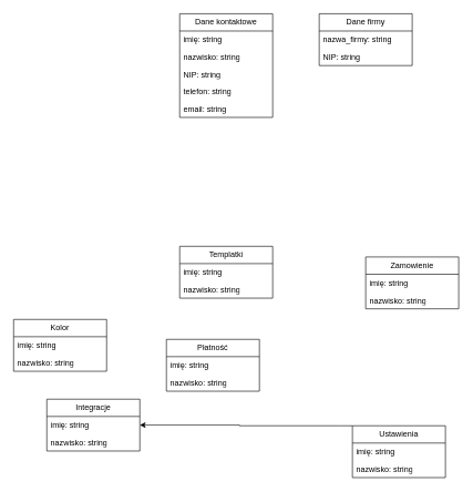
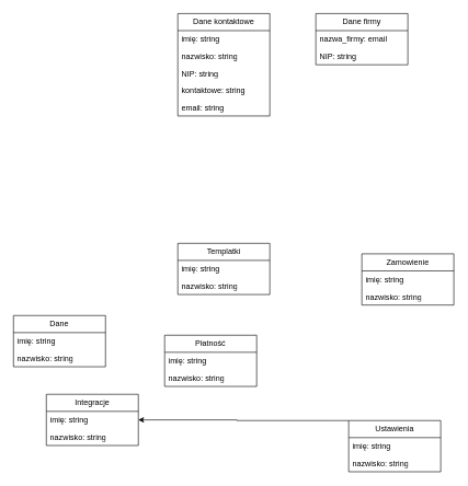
- <mxCell id="9" value="&lt;div&gt;nazwa_firmy: string&lt;br&gt;&lt;/div&gt;" style="text;strokeColor=none;fillColor=none;align=left;verticalAlign=top;spacingLeft=4;spacingRight=4;overflow=hidden;rotatable=0;points=[[0,0.5],[1,0.5]];portConstraint=eastwest;whiteSpace=wrap;html=1;" parent="8" vertex="1"><mxGeometry y="26" width="140" height="26" as="geometry" /></mxCell>
+ <mxCell id="9" value="&lt;div&gt;nazwa_firmy: email&lt;br&gt;&lt;/div&gt;" style="text;strokeColor=none;fillColor=none;align=left;verticalAlign=top;spacingLeft=4;spacingRight=4;overflow=hidden;rotatable=0;points=[[0,0.5],[1,0.5]];portConstraint=eastwest;whiteSpace=wrap;html=1;" parent="8" vertex="1"><mxGeometry y="26" width="140" height="26" as="geometry" /></mxCell>
- <mxCell id="6" value="&lt;div&gt;telefon: string&lt;/div&gt;" style="text;strokeColor=none;fillColor=none;align=left;verticalAlign=top;spacingLeft=4;spacingRight=4;overflow=hidden;rotatable=0;points=[[0,0.5],[1,0.5]];portConstraint=eastwest;whiteSpace=wrap;html=1;" parent="2" vertex="1"><mxGeometry y="104" width="140" height="26" as="geometry" /></mxCell>
+ <mxCell id="6" value="&lt;div&gt;kontaktowe: string&lt;/div&gt;" style="text;strokeColor=none;fillColor=none;align=left;verticalAlign=top;spacingLeft=4;spacingRight=4;overflow=hidden;rotatable=0;points=[[0,0.5],[1,0.5]];portConstraint=eastwest;whiteSpace=wrap;html=1;" parent="2" vertex="1"><mxGeometry y="104" width="140" height="26" as="geometry" /></mxCell>
- <mxCell id="20" value="&lt;div&gt;Kolor&lt;/div&gt;" style="swimlane;fontStyle=0;childLayout=stackLayout;horizontal=1;startSize=26;fillColor=none;horizontalStack=0;resizeParent=1;resizeParentMax=0;resizeLast=0;collapsible=1;marginBottom=0;whiteSpace=wrap;html=1;" vertex="1" parent="1"><mxGeometry x="20" y="480" width="140" height="78" as="geometry" /></mxCell>
+ <mxCell id="20" value="&lt;div&gt;Dane&lt;/div&gt;" style="swimlane;fontStyle=0;childLayout=stackLayout;horizontal=1;startSize=26;fillColor=none;horizontalStack=0;resizeParent=1;resizeParentMax=0;resizeLast=0;collapsible=1;marginBottom=0;whiteSpace=wrap;html=1;" vertex="1" parent="1"><mxGeometry x="20" y="480" width="140" height="78" as="geometry" /></mxCell>
